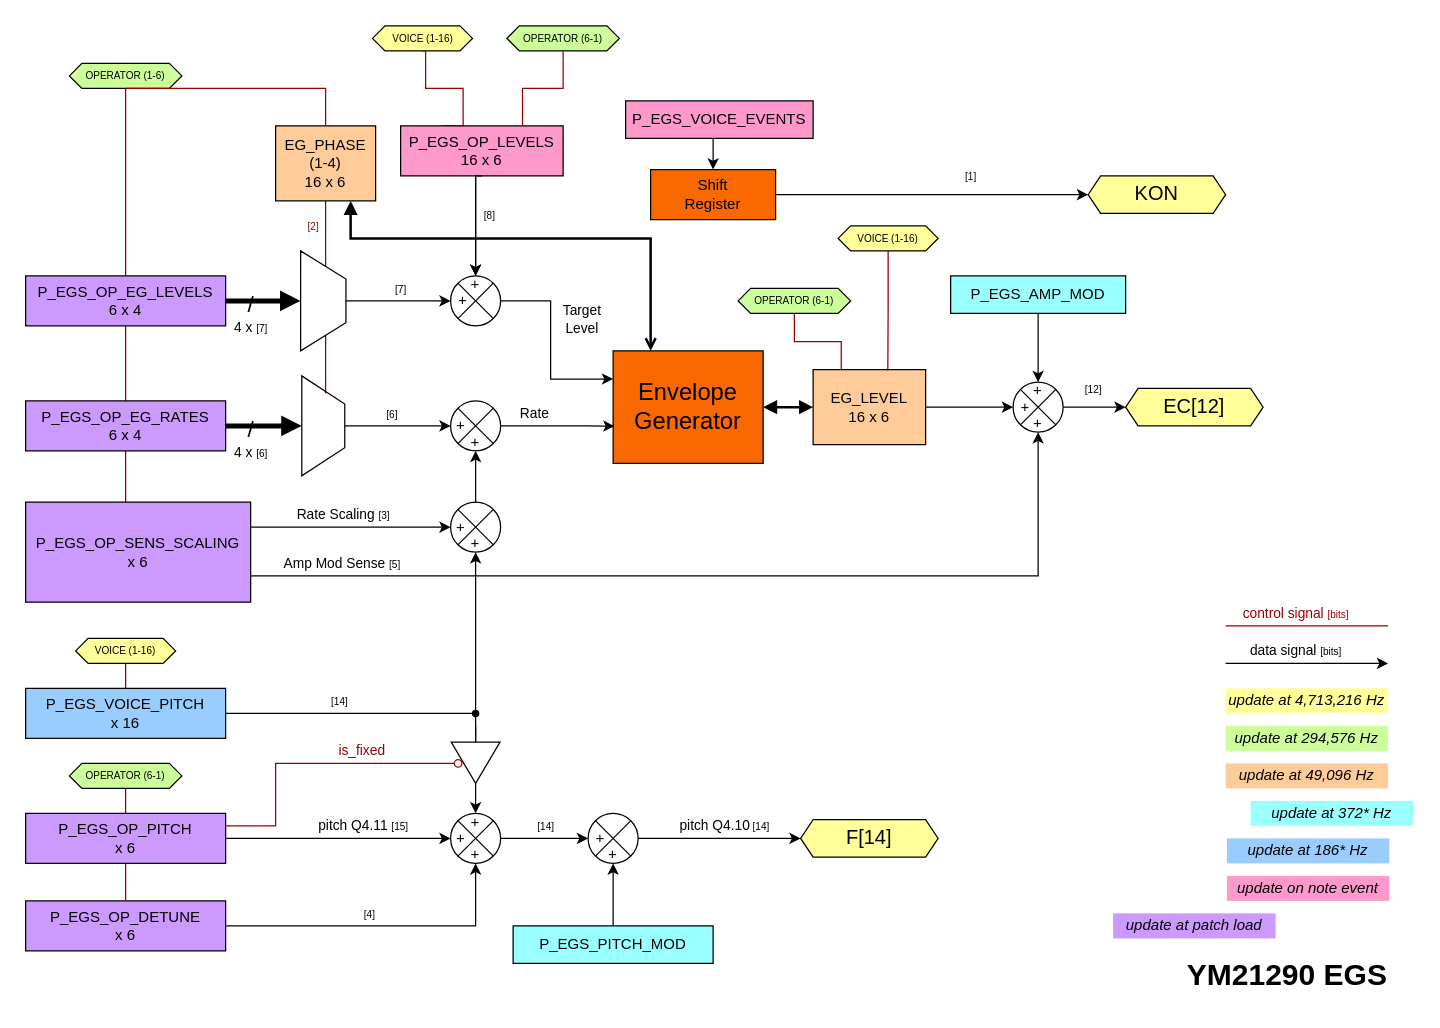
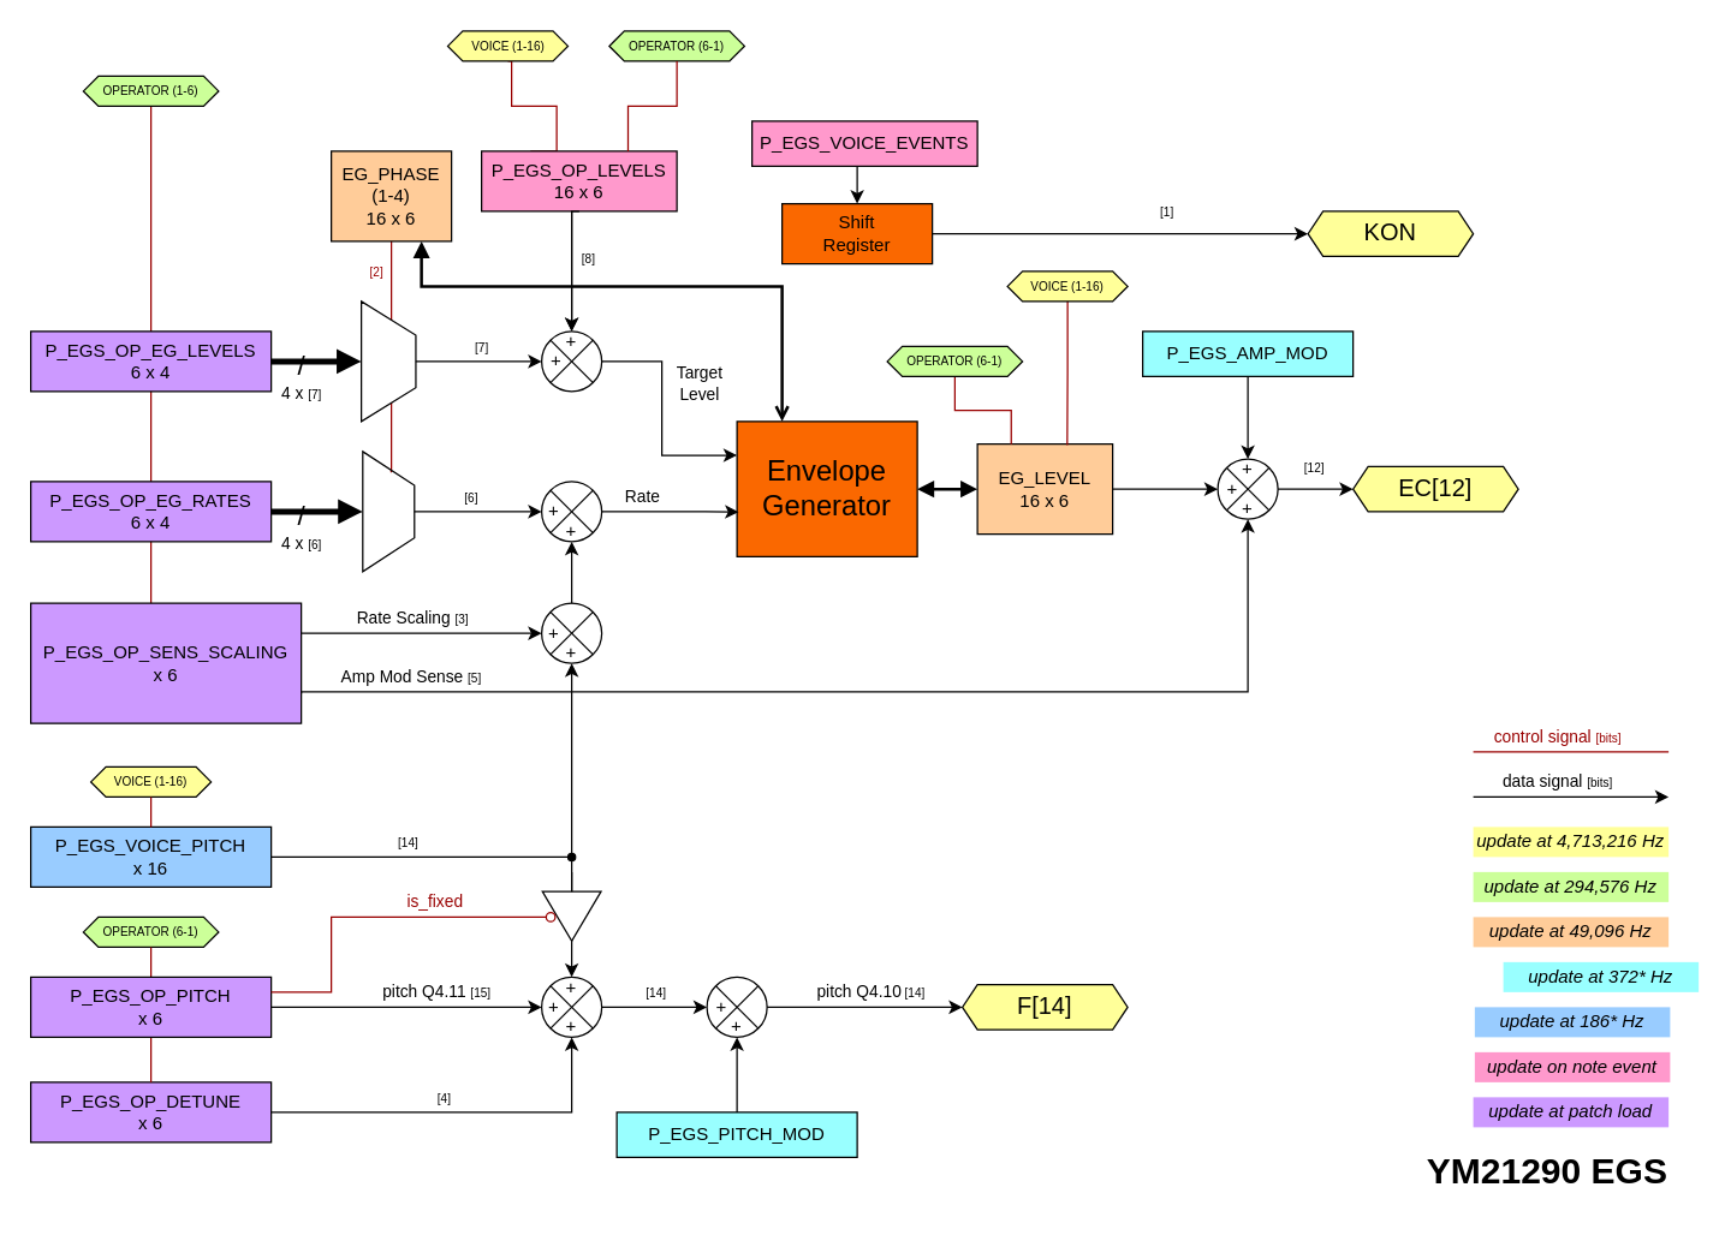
- <mxCell id="74" style="edgeStyle=orthogonalEdgeStyle;rounded=0;orthogonalLoop=1;jettySize=auto;html=1;exitX=0.5;exitY=1;exitDx=0;exitDy=0;strokeColor=#990000;fontColor=#000000;labelBackgroundColor=none;endArrow=none;endFill=0;startArrow=none;startFill=0;entryX=0.5;entryY=0;entryDx=0;entryDy=0;" parent="1" source="3" target="7" edge="1"><mxGeometry relative="1" as="geometry"><mxPoint x="300" y="50" as="sourcePoint" /><mxPoint x="300" y="110" as="targetPoint" /><Array as="points"><mxPoint x="100" y="70" /><mxPoint x="260" y="70" /></Array></mxGeometry></mxCell>
- <mxCell id="77" value="&lt;font color=&quot;#000000&quot;&gt;update at patch load&lt;/font&gt;" style="rounded=0;whiteSpace=wrap;html=1;strokeColor=none;fillColor=#CC99FF;fontStyle=2" parent="1" vertex="1"><mxGeometry x="890" y="730" width="130" height="20" as="geometry" /></mxCell>
+ <mxCell id="77" value="&lt;font color=&quot;#000000&quot;&gt;update at patch load&lt;/font&gt;" style="rounded=0;whiteSpace=wrap;html=1;strokeColor=none;fillColor=#CC99FF;fontStyle=2" parent="1" vertex="1"><mxGeometry x="980" y="730" width="130" height="20" as="geometry" /></mxCell>
